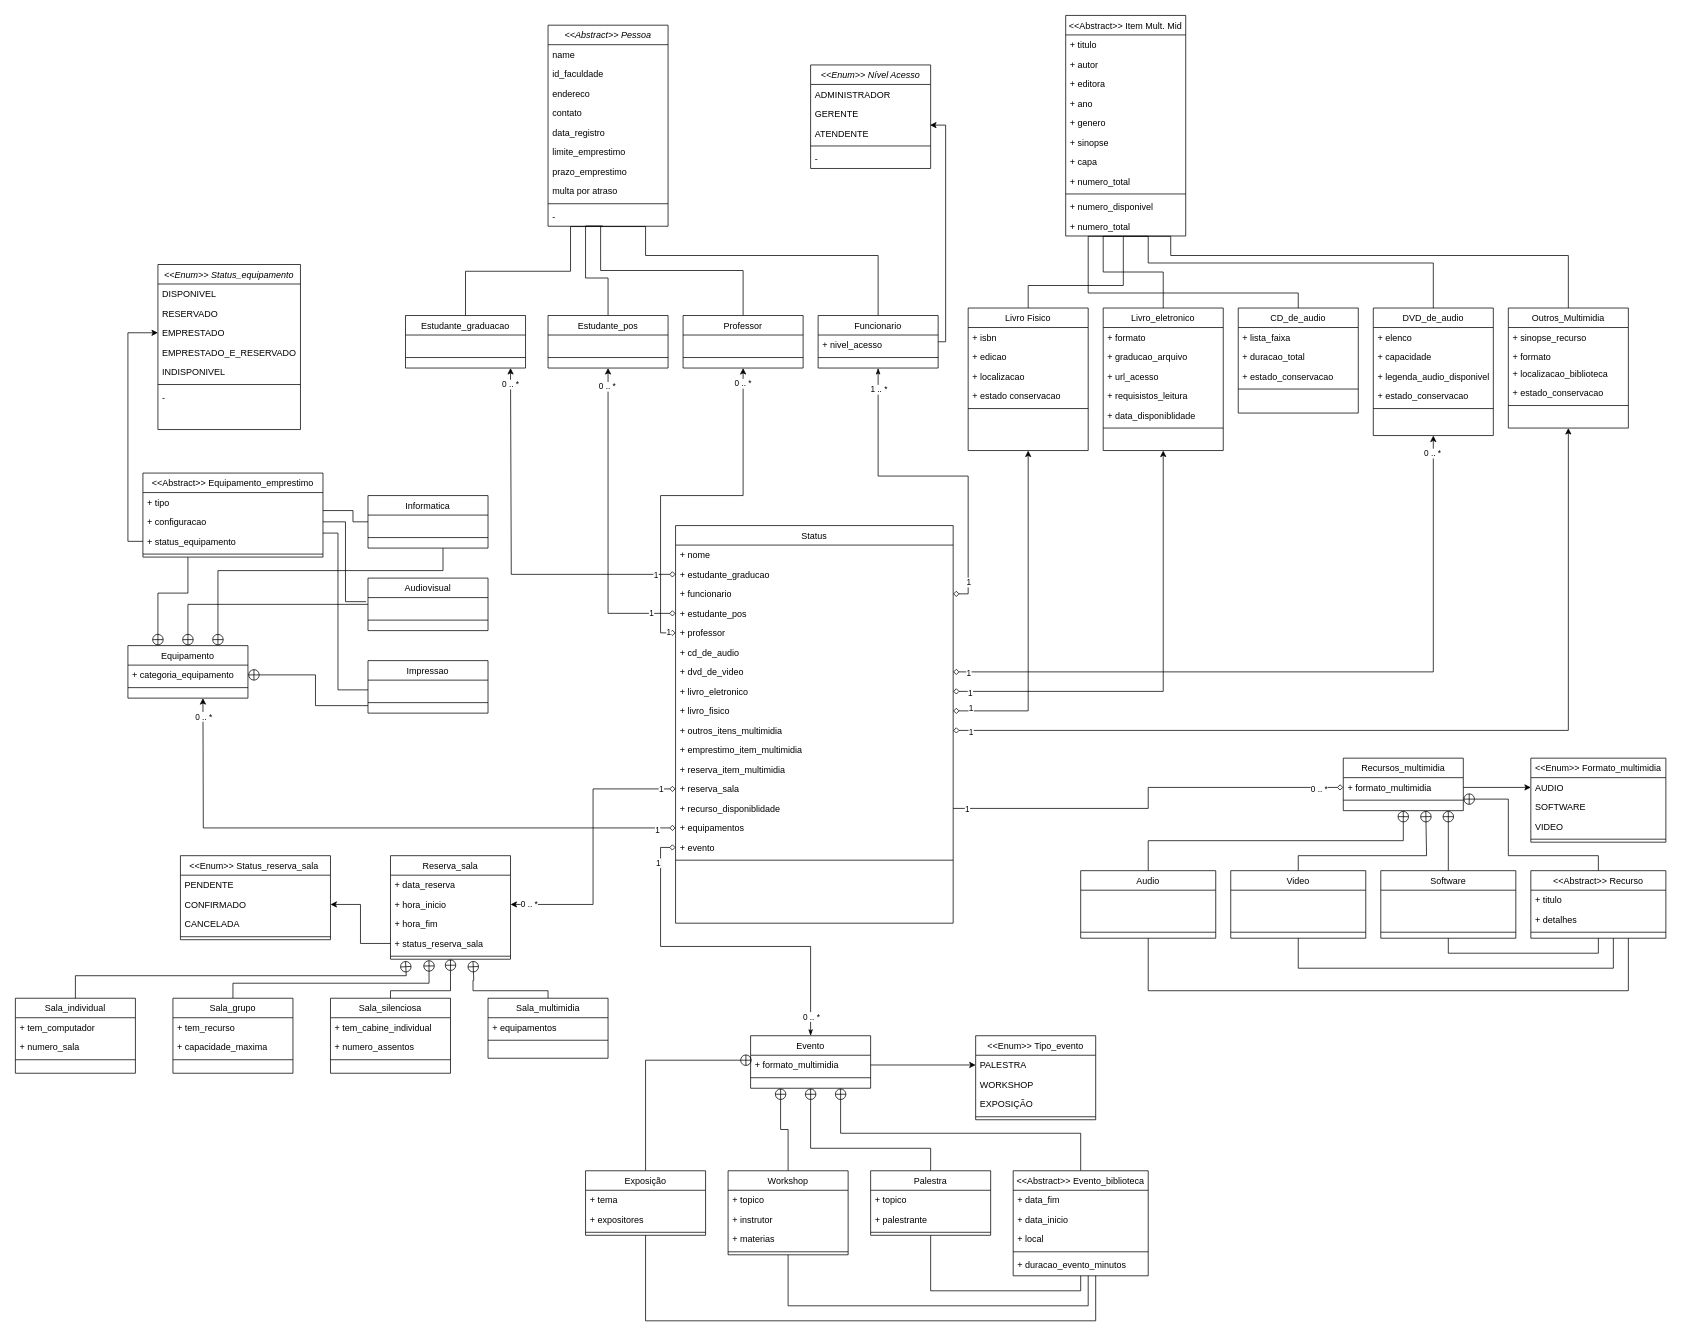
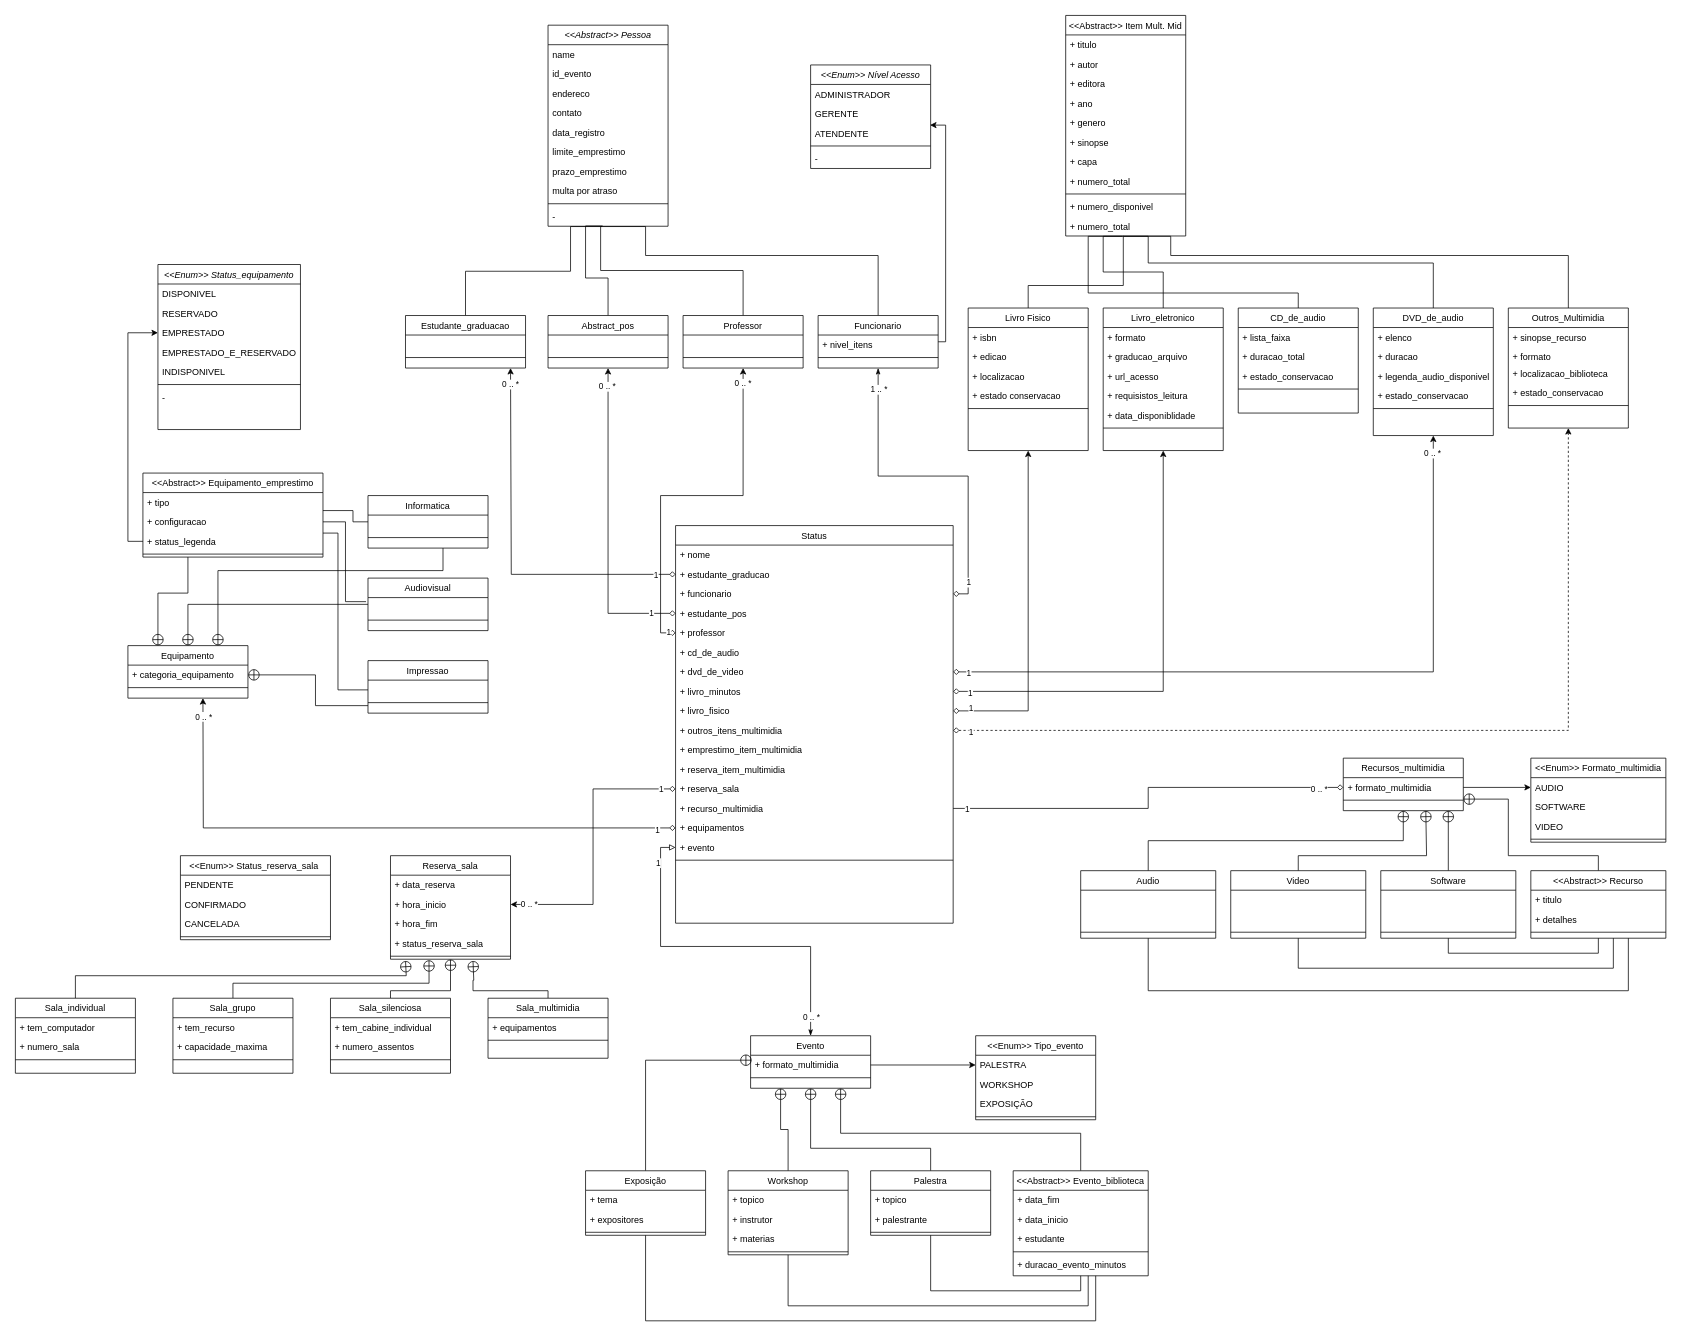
- <mxCell id="4" value="id_faculdade" style="text;align=left;verticalAlign=top;spacingLeft=4;spacingRight=4;overflow=hidden;rotatable=0;points=[[0,0.5],[1,0.5]];portConstraint=eastwest;rounded=0;shadow=0;html=0;" parent="2" vertex="1"><mxGeometry y="52" width="160" height="26" as="geometry" /></mxCell>
+ <mxCell id="4" value="id_evento" style="text;align=left;verticalAlign=top;spacingLeft=4;spacingRight=4;overflow=hidden;rotatable=0;points=[[0,0.5],[1,0.5]];portConstraint=eastwest;rounded=0;shadow=0;html=0;" parent="2" vertex="1"><mxGeometry y="52" width="160" height="26" as="geometry" /></mxCell>
- <mxCell id="34" value="Estudante_pos" style="swimlane;fontStyle=0;align=center;verticalAlign=top;childLayout=stackLayout;horizontal=1;startSize=26;horizontalStack=0;resizeParent=1;resizeLast=0;collapsible=1;marginBottom=0;rounded=0;shadow=0;strokeWidth=1;" parent="1" vertex="1"><mxGeometry x="730" y="420" width="160" height="70" as="geometry"><mxRectangle x="340" y="380" width="170" height="26" as="alternateBounds" /></mxGeometry></mxCell>
+ <mxCell id="34" value="Abstract_pos" style="swimlane;fontStyle=0;align=center;verticalAlign=top;childLayout=stackLayout;horizontal=1;startSize=26;horizontalStack=0;resizeParent=1;resizeLast=0;collapsible=1;marginBottom=0;rounded=0;shadow=0;strokeWidth=1;" parent="1" vertex="1"><mxGeometry x="730" y="420" width="160" height="70" as="geometry"><mxRectangle x="340" y="380" width="170" height="26" as="alternateBounds" /></mxGeometry></mxCell>
- <mxCell id="40" value="+ nivel_acesso" style="text;align=left;verticalAlign=top;spacingLeft=4;spacingRight=4;overflow=hidden;rotatable=0;points=[[0,0.5],[1,0.5]];portConstraint=eastwest;" parent="39" vertex="1"><mxGeometry y="26" width="160" height="26" as="geometry" /></mxCell>
+ <mxCell id="40" value="+ nivel_itens" style="text;align=left;verticalAlign=top;spacingLeft=4;spacingRight=4;overflow=hidden;rotatable=0;points=[[0,0.5],[1,0.5]];portConstraint=eastwest;" parent="39" vertex="1"><mxGeometry y="26" width="160" height="26" as="geometry" /></mxCell>
- <mxCell id="66" value="+ capacidade" style="text;align=left;verticalAlign=top;spacingLeft=4;spacingRight=4;overflow=hidden;rotatable=0;points=[[0,0.5],[1,0.5]];portConstraint=eastwest;" parent="64" vertex="1"><mxGeometry y="52" width="160" height="26" as="geometry" /></mxCell>
+ <mxCell id="66" value="+ duracao" style="text;align=left;verticalAlign=top;spacingLeft=4;spacingRight=4;overflow=hidden;rotatable=0;points=[[0,0.5],[1,0.5]];portConstraint=eastwest;" parent="64" vertex="1"><mxGeometry y="52" width="160" height="26" as="geometry" /></mxCell>
- <mxCell id="129" value="+ status_equipamento" style="text;align=left;verticalAlign=top;spacingLeft=4;spacingRight=4;overflow=hidden;rotatable=0;points=[[0,0.5],[1,0.5]];portConstraint=eastwest;" vertex="1" parent="126"><mxGeometry y="78" width="240" height="26" as="geometry" /></mxCell>
+ <mxCell id="129" value="+ status_legenda" style="text;align=left;verticalAlign=top;spacingLeft=4;spacingRight=4;overflow=hidden;rotatable=0;points=[[0,0.5],[1,0.5]];portConstraint=eastwest;" vertex="1" parent="126"><mxGeometry y="78" width="240" height="26" as="geometry" /></mxCell>
- <mxCell id="94" value="+ livro_eletronico" style="text;align=left;verticalAlign=top;spacingLeft=4;spacingRight=4;overflow=hidden;rotatable=0;points=[[0,0.5],[1,0.5]];portConstraint=eastwest;" vertex="1" parent="83"><mxGeometry y="208" width="370" height="26" as="geometry" /></mxCell>
+ <mxCell id="94" value="+ livro_minutos" style="text;align=left;verticalAlign=top;spacingLeft=4;spacingRight=4;overflow=hidden;rotatable=0;points=[[0,0.5],[1,0.5]];portConstraint=eastwest;" vertex="1" parent="83"><mxGeometry y="208" width="370" height="26" as="geometry" /></mxCell>
- <mxCell id="147" style="edgeStyle=orthogonalEdgeStyle;rounded=0;orthogonalLoop=1;jettySize=auto;html=1;entryX=0.5;entryY=1;entryDx=0;entryDy=0;startArrow=diamond;startFill=0;" edge="1" parent="1" source="96" target="71"><mxGeometry relative="1" as="geometry" /></mxCell>
+ <mxCell id="147" style="edgeStyle=orthogonalEdgeStyle;rounded=0;orthogonalLoop=1;jettySize=auto;html=1;entryX=0.5;entryY=1;entryDx=0;entryDy=0;startArrow=diamond;startFill=0;dashed=1;" edge="1" parent="1" source="96" target="71"><mxGeometry relative="1" as="geometry" /></mxCell>
- <mxCell id="100" value="+ recurso_disponiblidade" style="text;align=left;verticalAlign=top;spacingLeft=4;spacingRight=4;overflow=hidden;rotatable=0;points=[[0,0.5],[1,0.5]];portConstraint=eastwest;" vertex="1" parent="83"><mxGeometry y="364" width="370" height="26" as="geometry" /></mxCell>
+ <mxCell id="100" value="+ recurso_multimidia" style="text;align=left;verticalAlign=top;spacingLeft=4;spacingRight=4;overflow=hidden;rotatable=0;points=[[0,0.5],[1,0.5]];portConstraint=eastwest;" vertex="1" parent="83"><mxGeometry y="364" width="370" height="26" as="geometry" /></mxCell>
- <mxCell id="193" style="edgeStyle=orthogonalEdgeStyle;rounded=0;orthogonalLoop=1;jettySize=auto;html=1;entryX=0;entryY=0.5;entryDx=0;entryDy=0;endArrow=diamond;endFill=0;startArrow=classicThin;startFill=1;" edge="1" parent="1" source="196" target="105"><mxGeometry relative="1" as="geometry" /></mxCell>
+ <mxCell id="193" style="edgeStyle=orthogonalEdgeStyle;rounded=0;orthogonalLoop=1;jettySize=auto;html=1;entryX=0;entryY=0.5;entryDx=0;entryDy=0;endArrow=block;endFill=0;startArrow=classicThin;startFill=1;" edge="1" parent="1" source="196" target="105"><mxGeometry relative="1" as="geometry" /></mxCell>
- <mxCell id="242" style="edgeStyle=orthogonalEdgeStyle;rounded=0;orthogonalLoop=1;jettySize=auto;html=1;entryX=1;entryY=0.5;entryDx=0;entryDy=0;" edge="1" parent="1" source="235" target="239"><mxGeometry relative="1" as="geometry" /></mxCell>
- <mxCell id="228" value="+ local" style="text;align=left;verticalAlign=top;spacingLeft=4;spacingRight=4;overflow=hidden;rotatable=0;points=[[0,0.5],[1,0.5]];portConstraint=eastwest;" vertex="1" parent="225"><mxGeometry y="78" width="180" height="26" as="geometry" /></mxCell>
+ <mxCell id="228" value="+ estudante" style="text;align=left;verticalAlign=top;spacingLeft=4;spacingRight=4;overflow=hidden;rotatable=0;points=[[0,0.5],[1,0.5]];portConstraint=eastwest;" vertex="1" parent="225"><mxGeometry y="78" width="180" height="26" as="geometry" /></mxCell>
